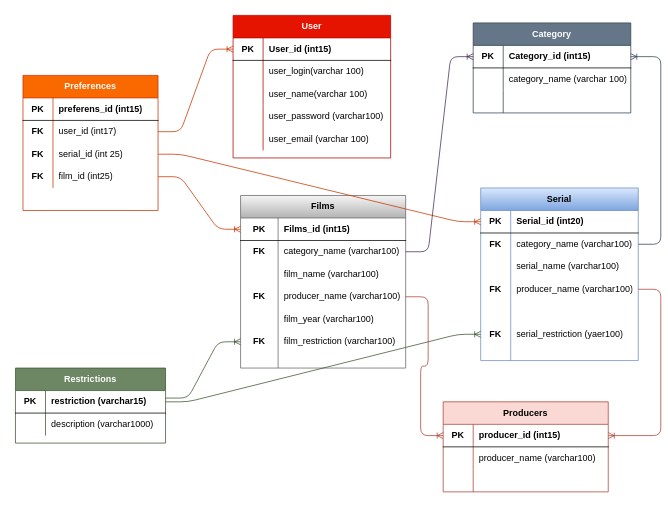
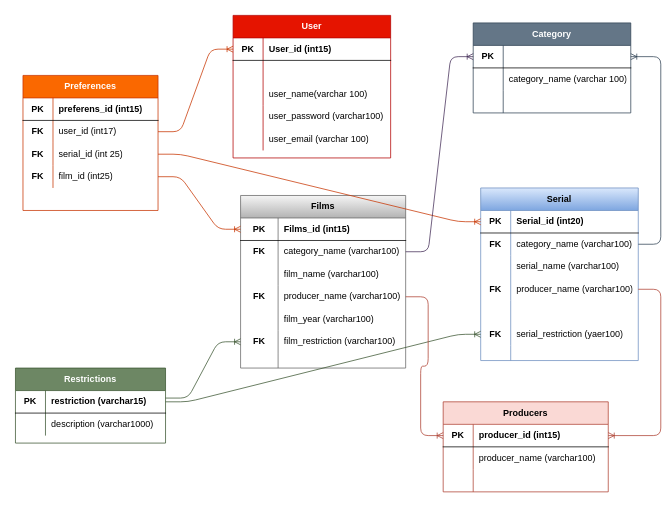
- <mxCell id="65" value="Category_id (int15)" style="shape=partialRectangle;html=1;whiteSpace=wrap;connectable=0;fillColor=none;top=0;left=0;bottom=0;right=0;align=left;spacingLeft=6;overflow=hidden;fontStyle=1" vertex="1" parent="63"><mxGeometry x="40" width="170" height="30" as="geometry" /></mxCell>
- <mxCell id="8" value="user_login(varchar 100)" style="shape=partialRectangle;html=1;whiteSpace=wrap;connectable=0;fillColor=none;top=0;left=0;bottom=0;right=0;align=left;spacingLeft=6;overflow=hidden;" vertex="1" parent="6"><mxGeometry x="40" width="170" height="30" as="geometry" /></mxCell>
